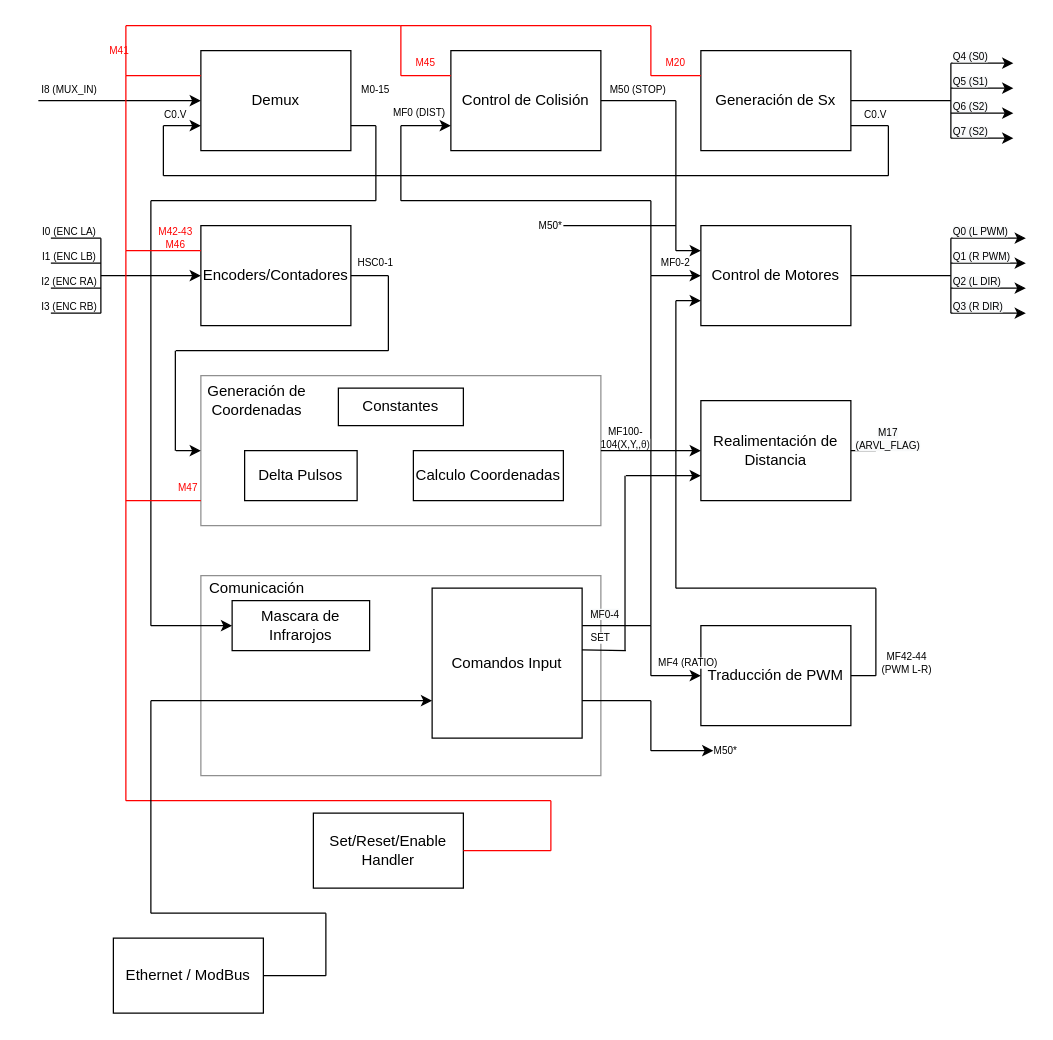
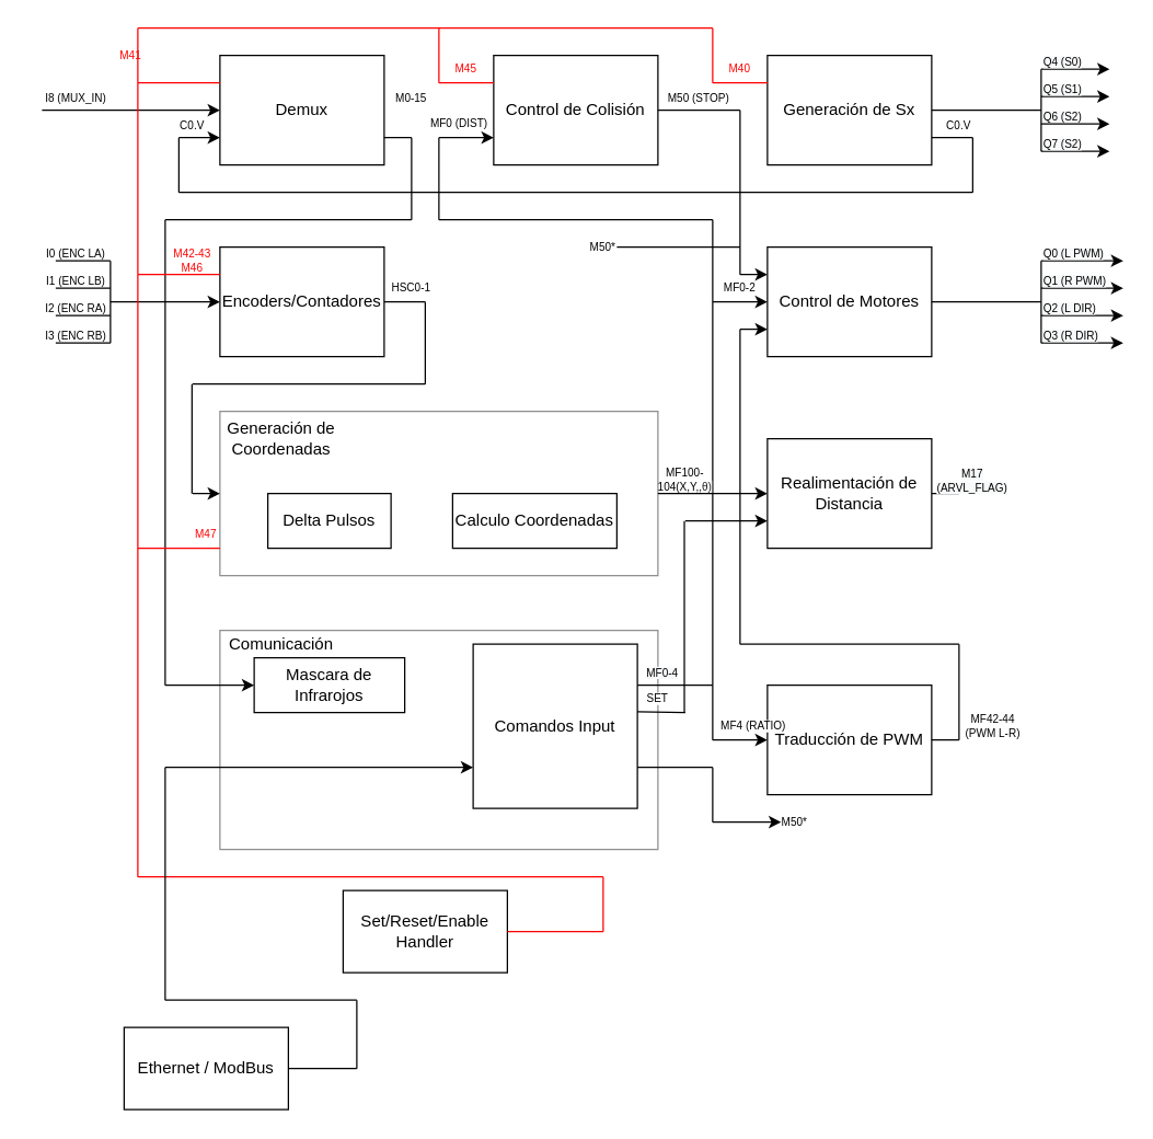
- <mxCell id="114" value="M20" style="text;html=1;fillColor=none;align=center;verticalAlign=middle;whiteSpace=wrap;rounded=0;fontSize=8;fontColor=#FF0000;" vertex="1" parent="1"><mxGeometry x="520" y="40" width="40" height="20" as="geometry" /></mxCell>
+ <mxCell id="114" value="M40" style="text;html=1;fillColor=none;align=center;verticalAlign=middle;whiteSpace=wrap;rounded=0;fontSize=8;fontColor=#FF0000;" vertex="1" parent="1"><mxGeometry x="520" y="40" width="40" height="20" as="geometry" /></mxCell>
- <mxCell id="91" value="&lt;font style=&quot;font-size: 12px&quot;&gt;Constantes&lt;/font&gt;" style="rounded=0;whiteSpace=wrap;html=1;fontSize=8;" vertex="1" parent="1"><mxGeometry x="270" y="310" width="100" height="30" as="geometry" /></mxCell>
